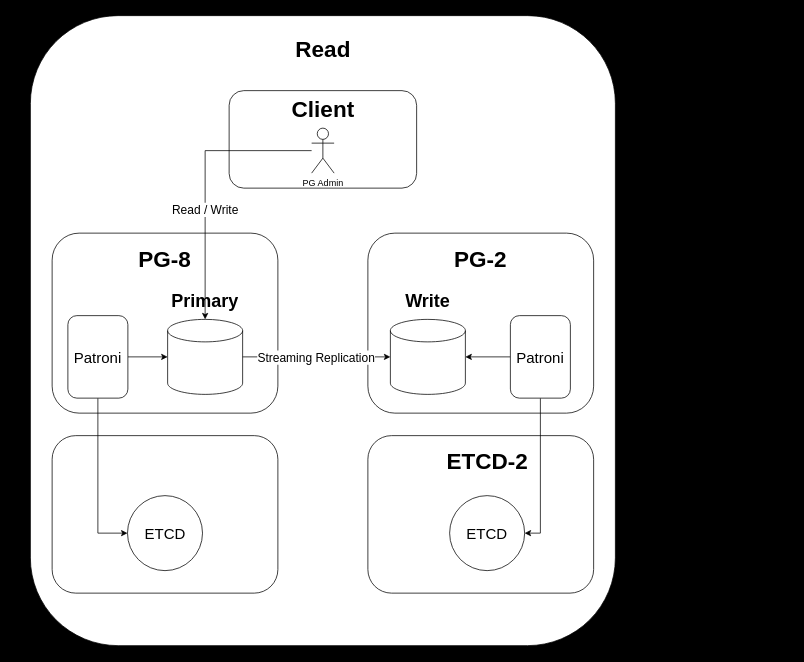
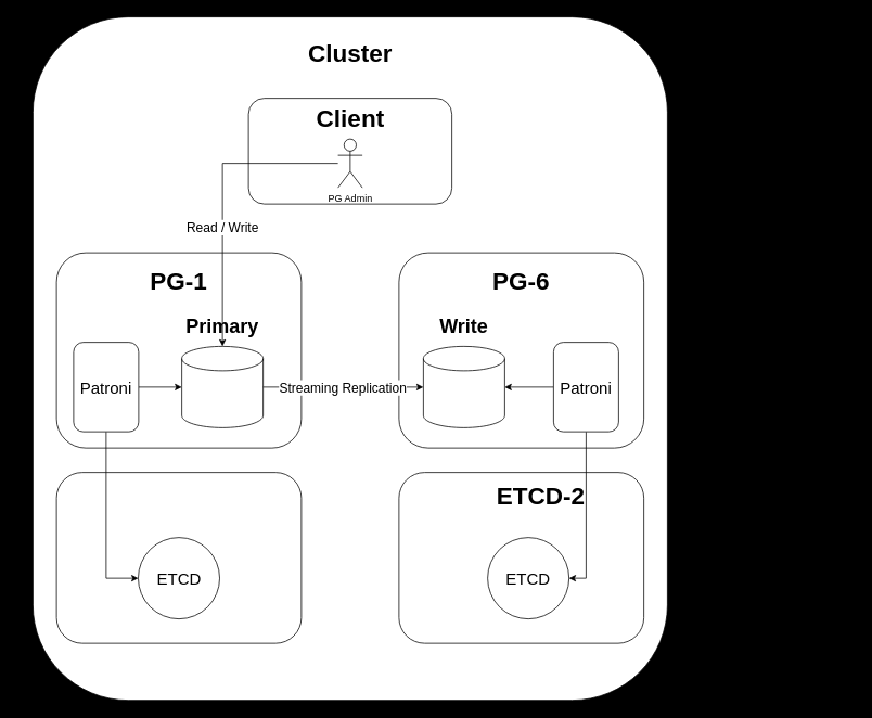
- <mxCell id="33" value="&lt;h1 style=&quot;margin-top: 0px;&quot;&gt;&lt;font style=&quot;font-size: 30px;&quot;&gt;Read&lt;/font&gt;&lt;/h1&gt;" style="text;html=1;whiteSpace=wrap;overflow=hidden;rounded=0;align=center;" parent="1" vertex="1"><mxGeometry x="319.5" y="40" width="221" height="60" as="geometry" /></mxCell>
+ <mxCell id="33" value="&lt;h1 style=&quot;margin-top: 0px;&quot;&gt;&lt;font style=&quot;font-size: 30px;&quot;&gt;Cluster&lt;/font&gt;&lt;/h1&gt;" style="text;html=1;whiteSpace=wrap;overflow=hidden;rounded=0;align=center;" parent="1" vertex="1"><mxGeometry x="319.5" y="40" width="221" height="60" as="geometry" /></mxCell>
- <mxCell id="20" value="&lt;h1 style=&quot;margin-top: 0px;&quot;&gt;&lt;font style=&quot;font-size: 30px;&quot;&gt;PG-8&lt;/font&gt;&lt;/h1&gt;" style="text;html=1;whiteSpace=wrap;overflow=hidden;rounded=0;align=center;" parent="1" vertex="1"><mxGeometry x="109" y="320" width="221" height="60" as="geometry" /></mxCell>
+ <mxCell id="20" value="&lt;h1 style=&quot;margin-top: 0px;&quot;&gt;&lt;font style=&quot;font-size: 30px;&quot;&gt;PG-1&lt;/font&gt;&lt;/h1&gt;" style="text;html=1;whiteSpace=wrap;overflow=hidden;rounded=0;align=center;" parent="1" vertex="1"><mxGeometry x="109" y="320" width="221" height="60" as="geometry" /></mxCell>
- <mxCell id="28" value="&lt;h1 style=&quot;margin-top: 0px;&quot;&gt;&lt;font style=&quot;font-size: 30px;&quot;&gt;PG-2&lt;/font&gt;&lt;/h1&gt;" style="text;html=1;whiteSpace=wrap;overflow=hidden;rounded=0;align=center;" parent="1" vertex="1"><mxGeometry x="530" y="320" width="221" height="60" as="geometry" /></mxCell>
+ <mxCell id="28" value="&lt;h1 style=&quot;margin-top: 0px;&quot;&gt;&lt;font style=&quot;font-size: 30px;&quot;&gt;PG-6&lt;/font&gt;&lt;/h1&gt;" style="text;html=1;whiteSpace=wrap;overflow=hidden;rounded=0;align=center;" parent="1" vertex="1"><mxGeometry x="530" y="320" width="221" height="60" as="geometry" /></mxCell>
- <mxCell id="30" value="&lt;h1 style=&quot;margin-top: 0px;&quot;&gt;&lt;font style=&quot;font-size: 30px;&quot;&gt;ETCD-2&lt;/font&gt;&lt;/h1&gt;" style="text;html=1;whiteSpace=wrap;overflow=hidden;rounded=0;align=center;" parent="1" vertex="1"><mxGeometry x="538.5" y="590" width="221" height="60" as="geometry" /></mxCell>
+ <mxCell id="30" value="&lt;h1 style=&quot;margin-top: 0px;&quot;&gt;&lt;font style=&quot;font-size: 30px;&quot;&gt;ETCD-2&lt;/font&gt;&lt;/h1&gt;" style="text;html=1;whiteSpace=wrap;overflow=hidden;rounded=0;align=center;" parent="1" vertex="1"><mxGeometry x="553.5" y="585" width="221" height="60" as="geometry" /></mxCell>
